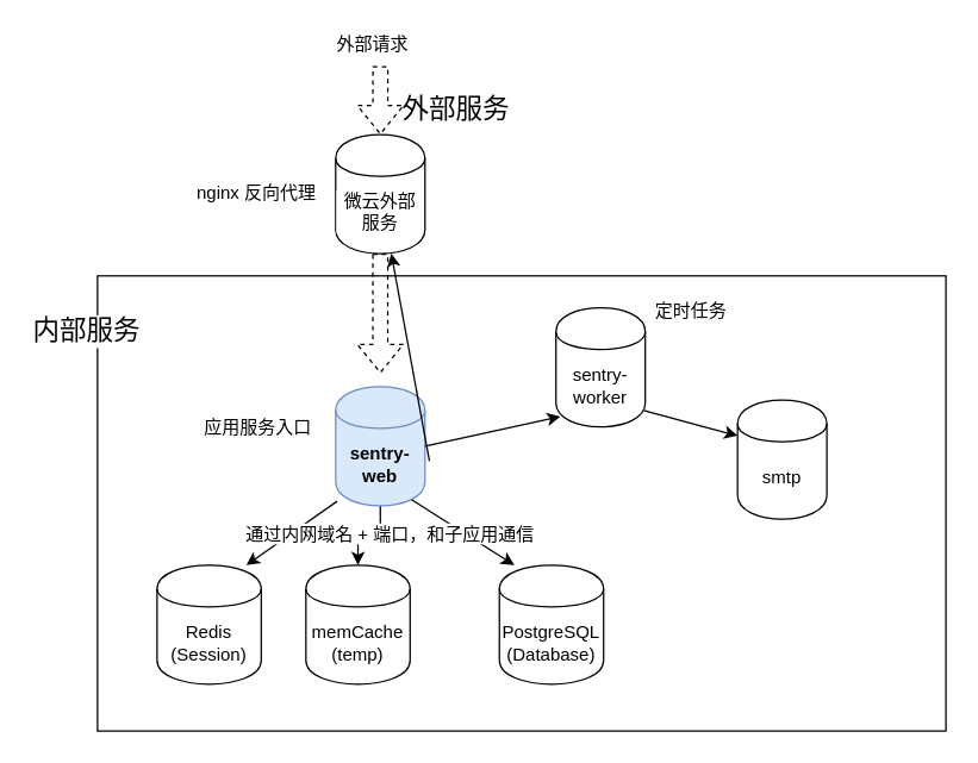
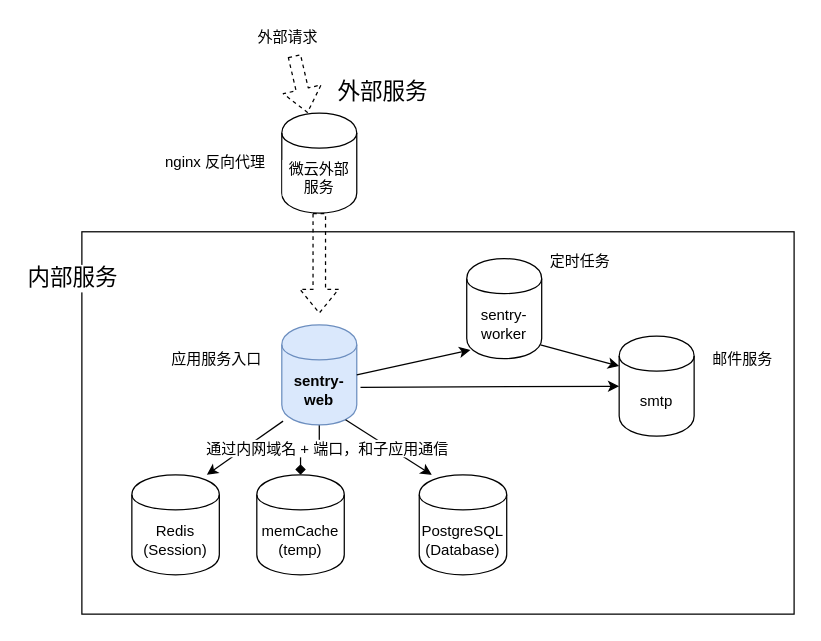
- <mxCell id="20" value="&lt;font color=&quot;#000000&quot;&gt;外部请求&lt;/font&gt;" style="text;html=1;resizable=0;points=[];autosize=1;align=left;verticalAlign=top;spacingTop=-4;fontColor=#FFD966;" vertex="1" parent="1"><mxGeometry x="224" y="20" width="60" height="20" as="geometry" /></mxCell>
+ <mxCell id="20" value="&lt;font color=&quot;#000000&quot;&gt;外部请求&lt;/font&gt;" style="text;html=1;resizable=0;points=[];autosize=1;align=left;verticalAlign=top;spacingTop=-4;fontColor=#FFD966;" vertex="1" parent="1"><mxGeometry x="204" y="20" width="60" height="20" as="geometry" /></mxCell>
- <mxCell id="13" value="" style="endArrow=classic;html=1;exitX=1.05;exitY=0.625;exitDx=0;exitDy=0;exitPerimeter=0;" edge="1" parent="1" source="5" target="21"><mxGeometry width="50" height="50" relative="1" as="geometry"><mxPoint x="283" y="329.5" as="sourcePoint" /><mxPoint x="333" y="279.5" as="targetPoint" /></mxGeometry></mxCell>
+ <mxCell id="13" value="" style="endArrow=classic;html=1;exitX=1.05;exitY=0.625;exitDx=0;exitDy=0;exitPerimeter=0;" edge="1" parent="1" source="5" target="11"><mxGeometry width="50" height="50" relative="1" as="geometry"><mxPoint x="283" y="329.5" as="sourcePoint" /><mxPoint x="333" y="279.5" as="targetPoint" /></mxGeometry></mxCell>
+ <mxCell id="16" value="邮件服务" style="text;html=1;resizable=0;points=[];autosize=1;align=left;verticalAlign=top;spacingTop=-4;" vertex="1" parent="1"><mxGeometry x="568" y="276.5" width="60" height="20" as="geometry" /></mxCell>
- <mxCell id="4" value="" style="edgeStyle=orthogonalEdgeStyle;rounded=0;orthogonalLoop=1;jettySize=auto;html=1;" edge="1" parent="1" source="5" target="8"><mxGeometry relative="1" as="geometry" /></mxCell>
+ <mxCell id="4" value="" style="edgeStyle=orthogonalEdgeStyle;rounded=0;orthogonalLoop=1;jettySize=auto;html=1;endArrow=diamond;" edge="1" parent="1" source="5" target="8"><mxGeometry relative="1" as="geometry" /></mxCell>
